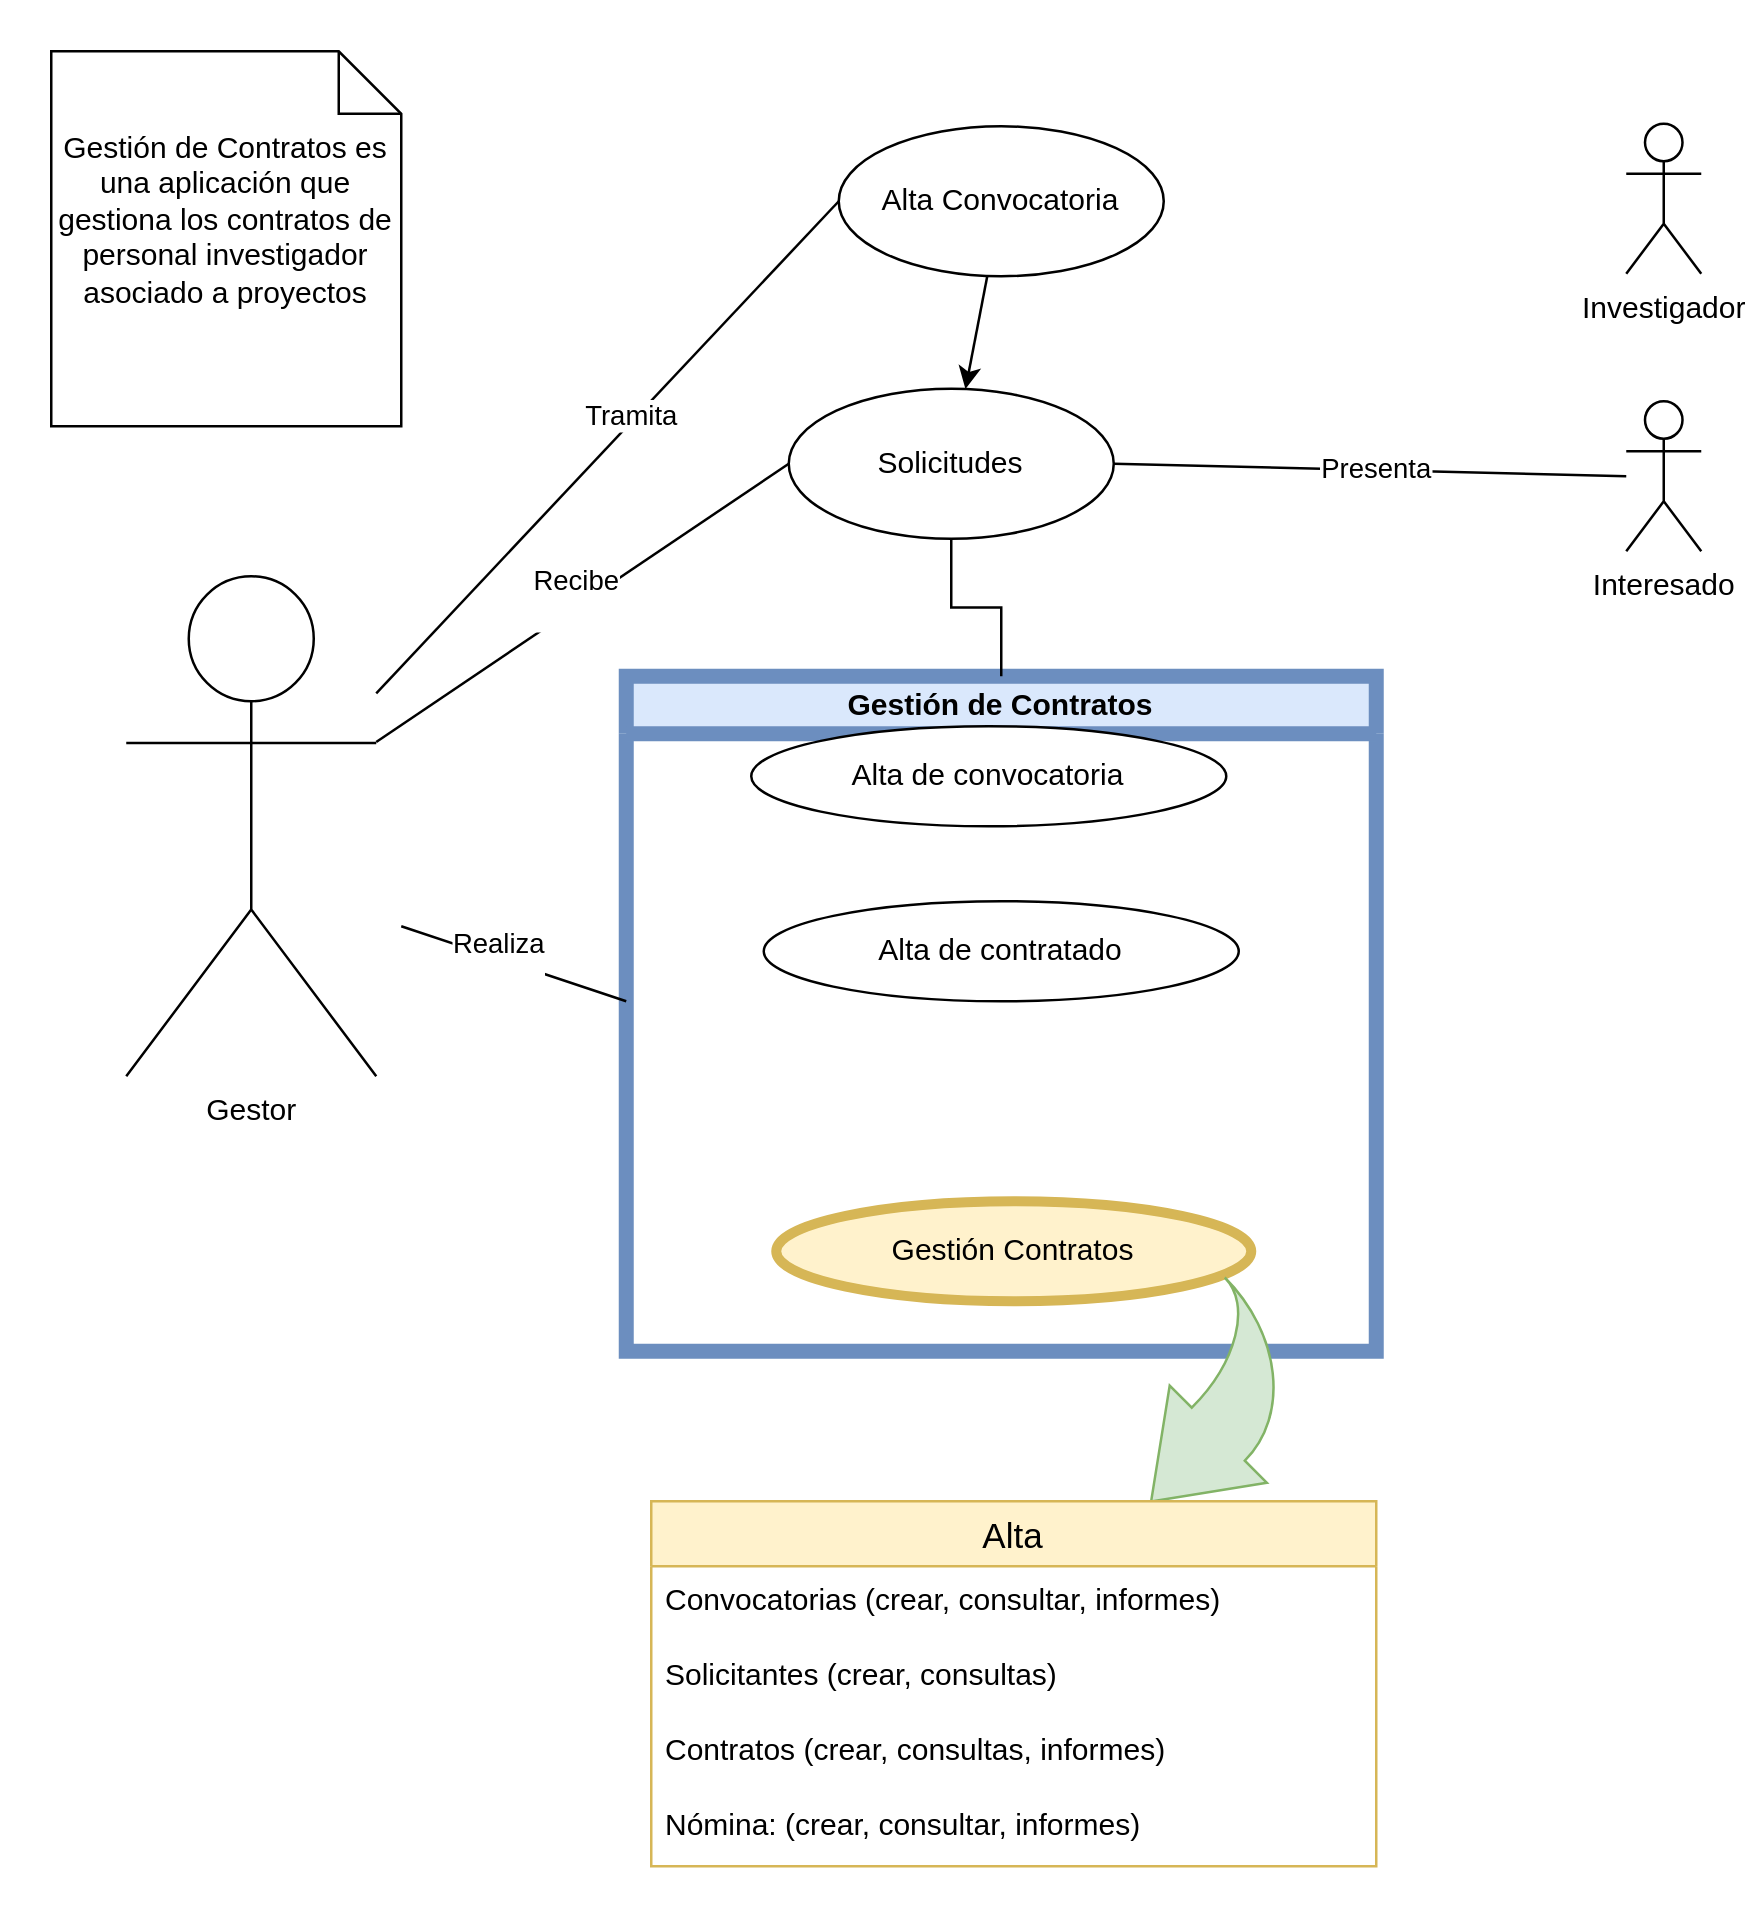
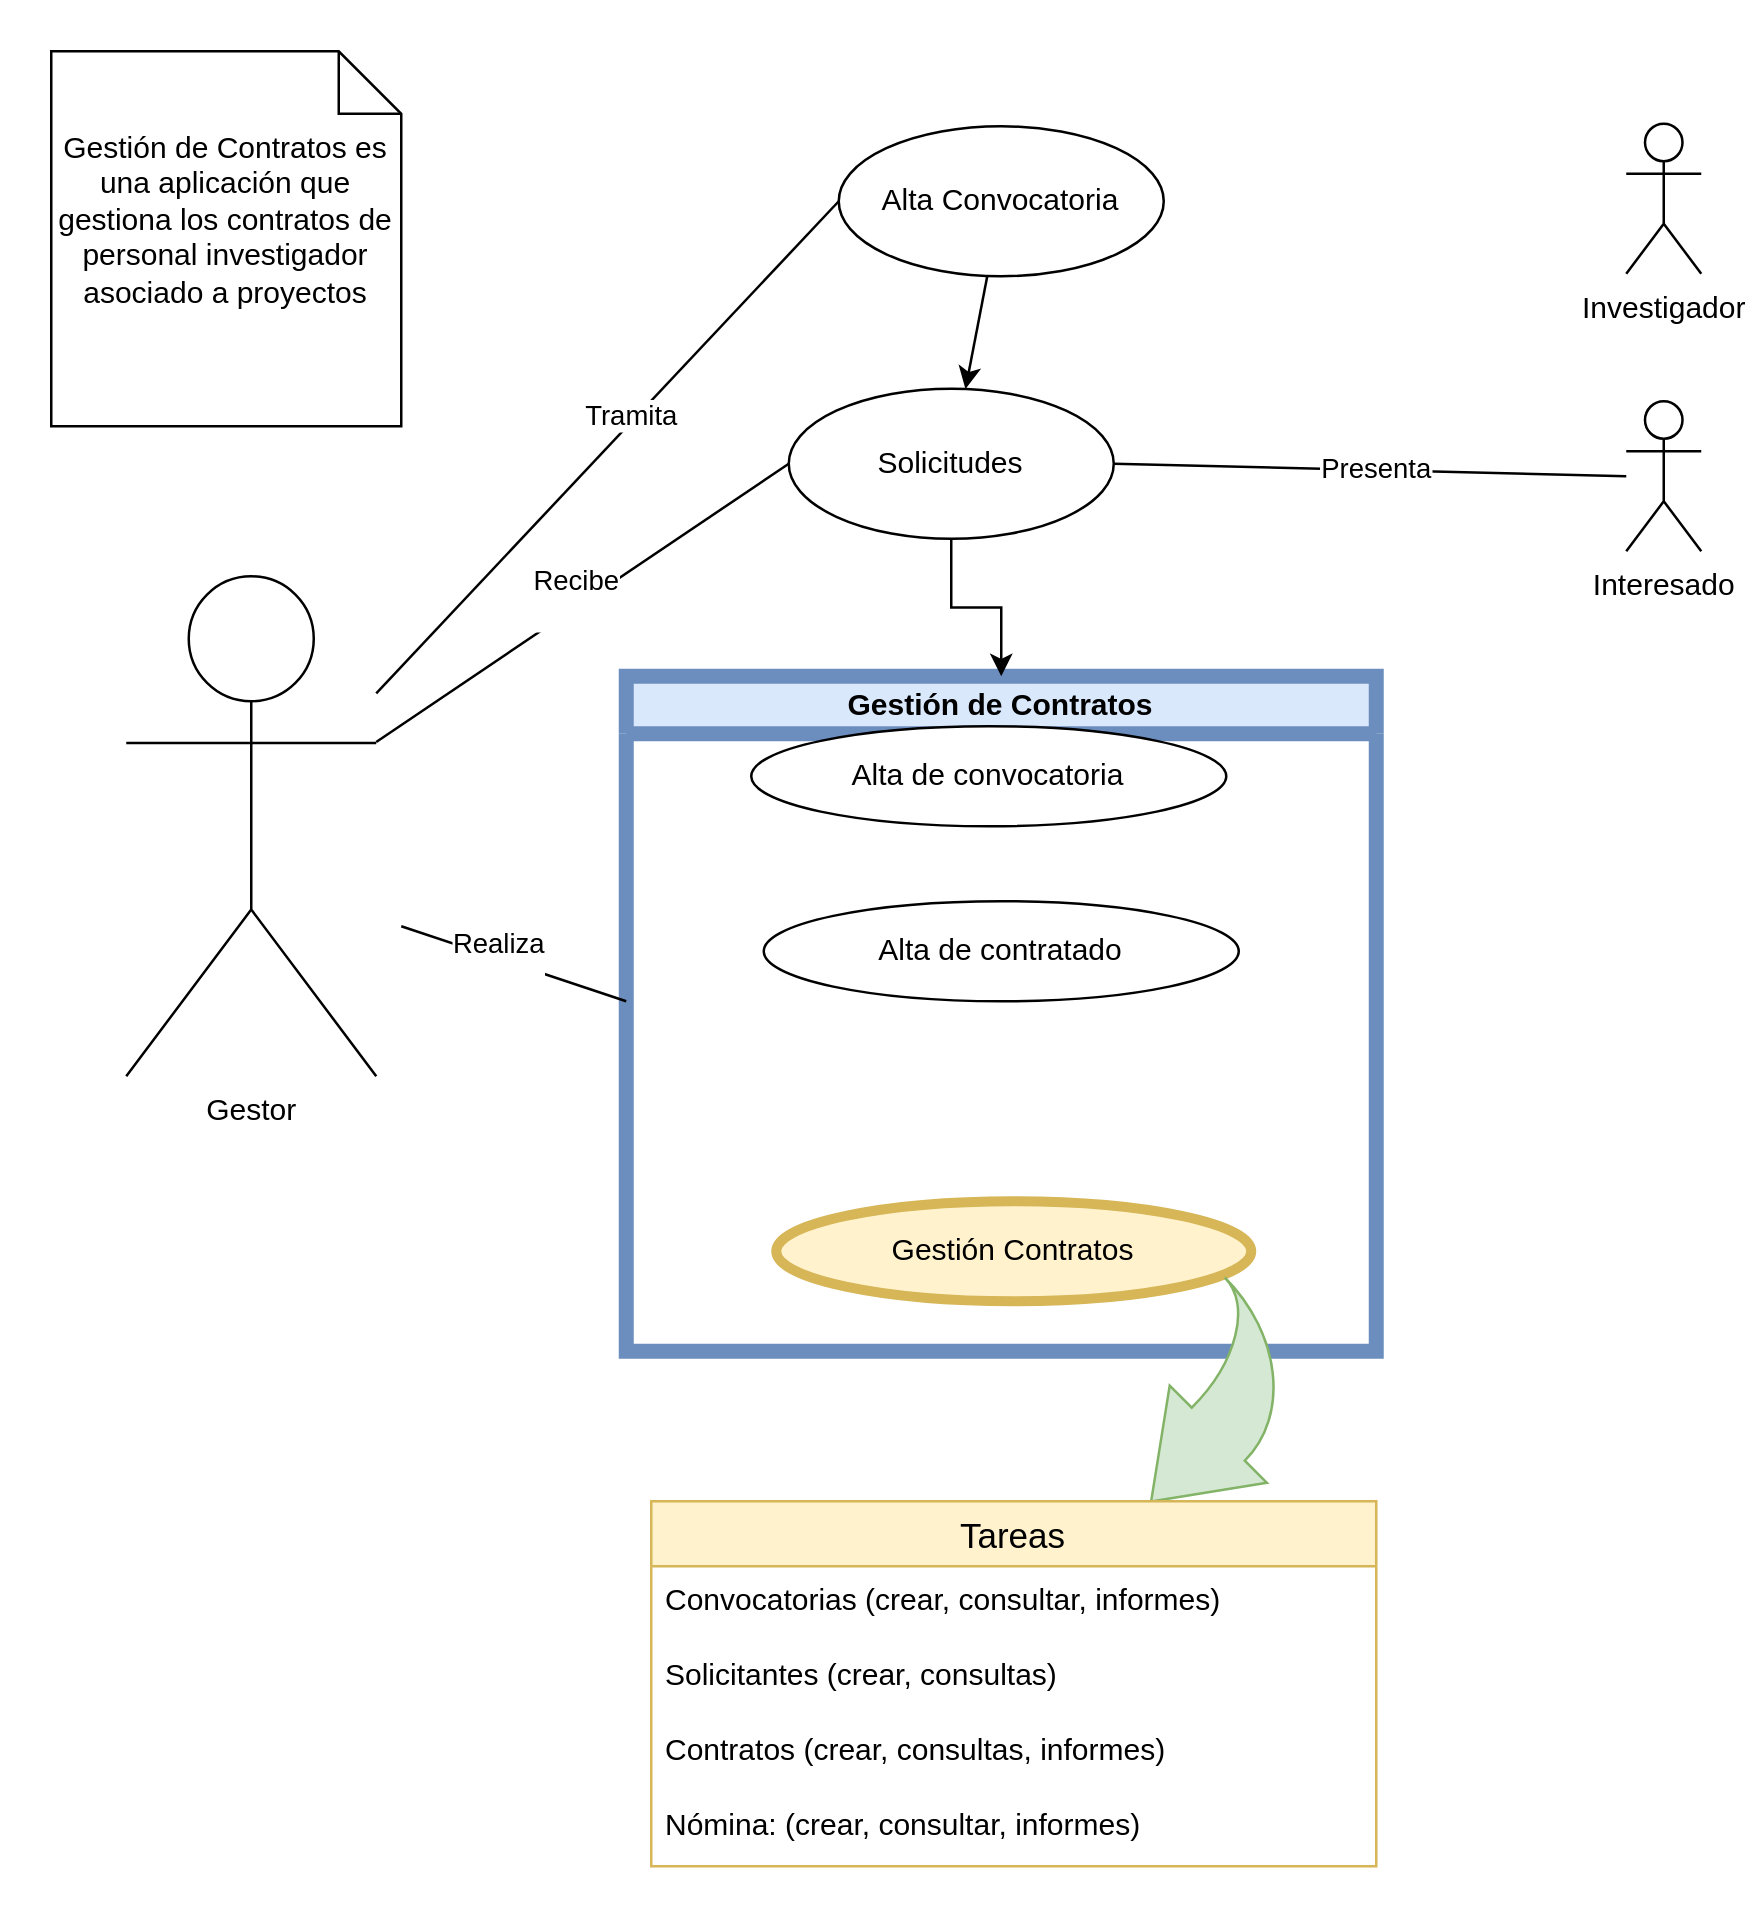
- <mxCell id="16" value="" style="edgeStyle=orthogonalEdgeStyle;rounded=0;orthogonalLoop=1;jettySize=auto;html=1;entryX=0.5;entryY=0;entryDx=0;entryDy=0;endArrow=none;" edge="1" parent="1" source="17" target="4"><mxGeometry relative="1" as="geometry"><mxPoint x="400" y="300" as="targetPoint" /></mxGeometry></mxCell>
+ <mxCell id="16" value="" style="edgeStyle=orthogonalEdgeStyle;rounded=0;orthogonalLoop=1;jettySize=auto;html=1;entryX=0.5;entryY=0;entryDx=0;entryDy=0;" edge="1" parent="1" source="17" target="4"><mxGeometry relative="1" as="geometry"><mxPoint x="400" y="300" as="targetPoint" /></mxGeometry></mxCell>
- <mxCell id="23" value="Alta" style="swimlane;fontStyle=0;childLayout=stackLayout;horizontal=1;startSize=26;horizontalStack=0;resizeParent=1;resizeParentMax=0;resizeLast=0;collapsible=1;marginBottom=0;align=center;fontSize=14;fillColor=#fff2cc;strokeColor=#d6b656;" vertex="1" parent="1"><mxGeometry x="260" y="600" width="290" height="146" as="geometry"><mxRectangle x="310" y="670" width="60" height="30" as="alternateBounds" /></mxGeometry></mxCell>
+ <mxCell id="23" value="Tareas" style="swimlane;fontStyle=0;childLayout=stackLayout;horizontal=1;startSize=26;horizontalStack=0;resizeParent=1;resizeParentMax=0;resizeLast=0;collapsible=1;marginBottom=0;align=center;fontSize=14;fillColor=#fff2cc;strokeColor=#d6b656;" vertex="1" parent="1"><mxGeometry x="260" y="600" width="290" height="146" as="geometry"><mxRectangle x="310" y="670" width="60" height="30" as="alternateBounds" /></mxGeometry></mxCell>
